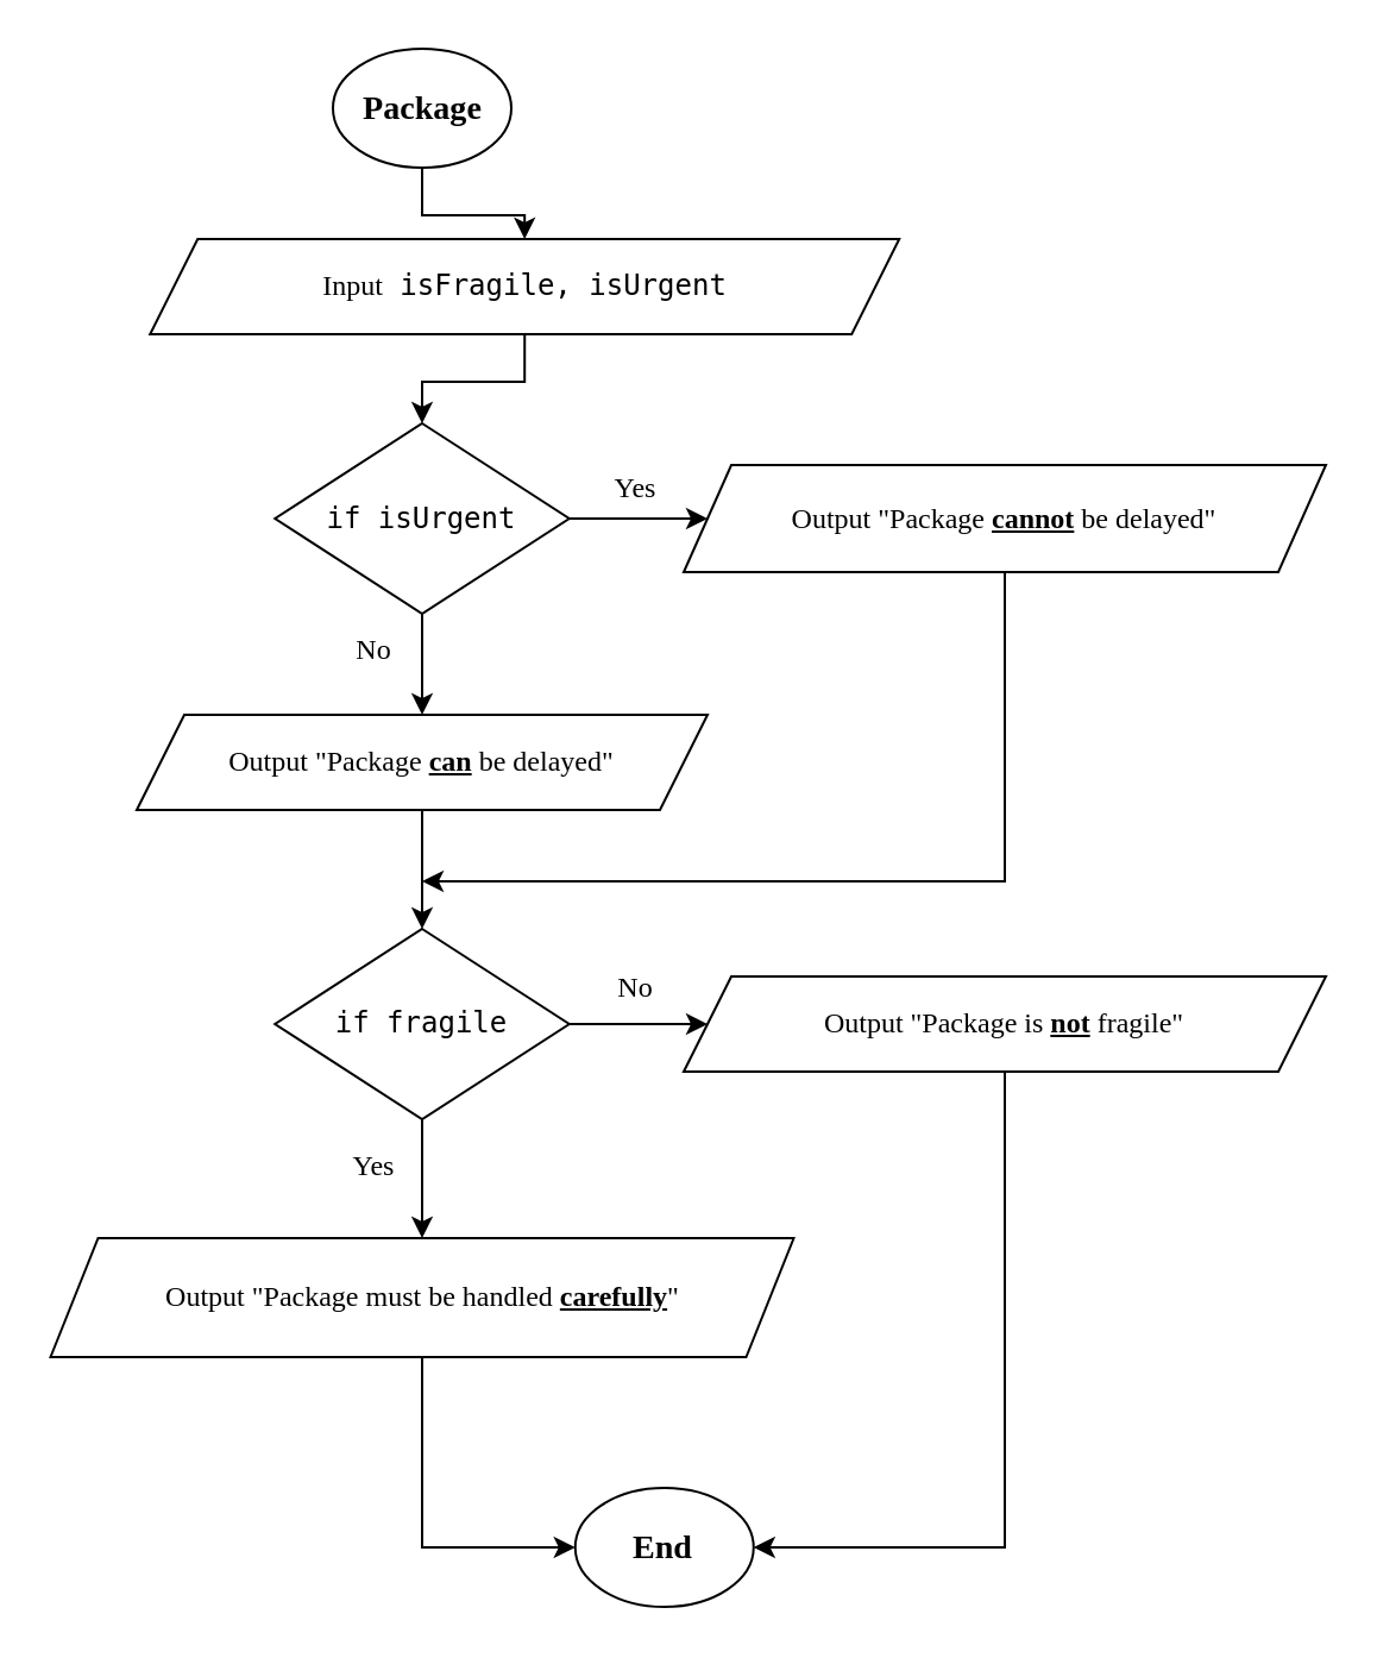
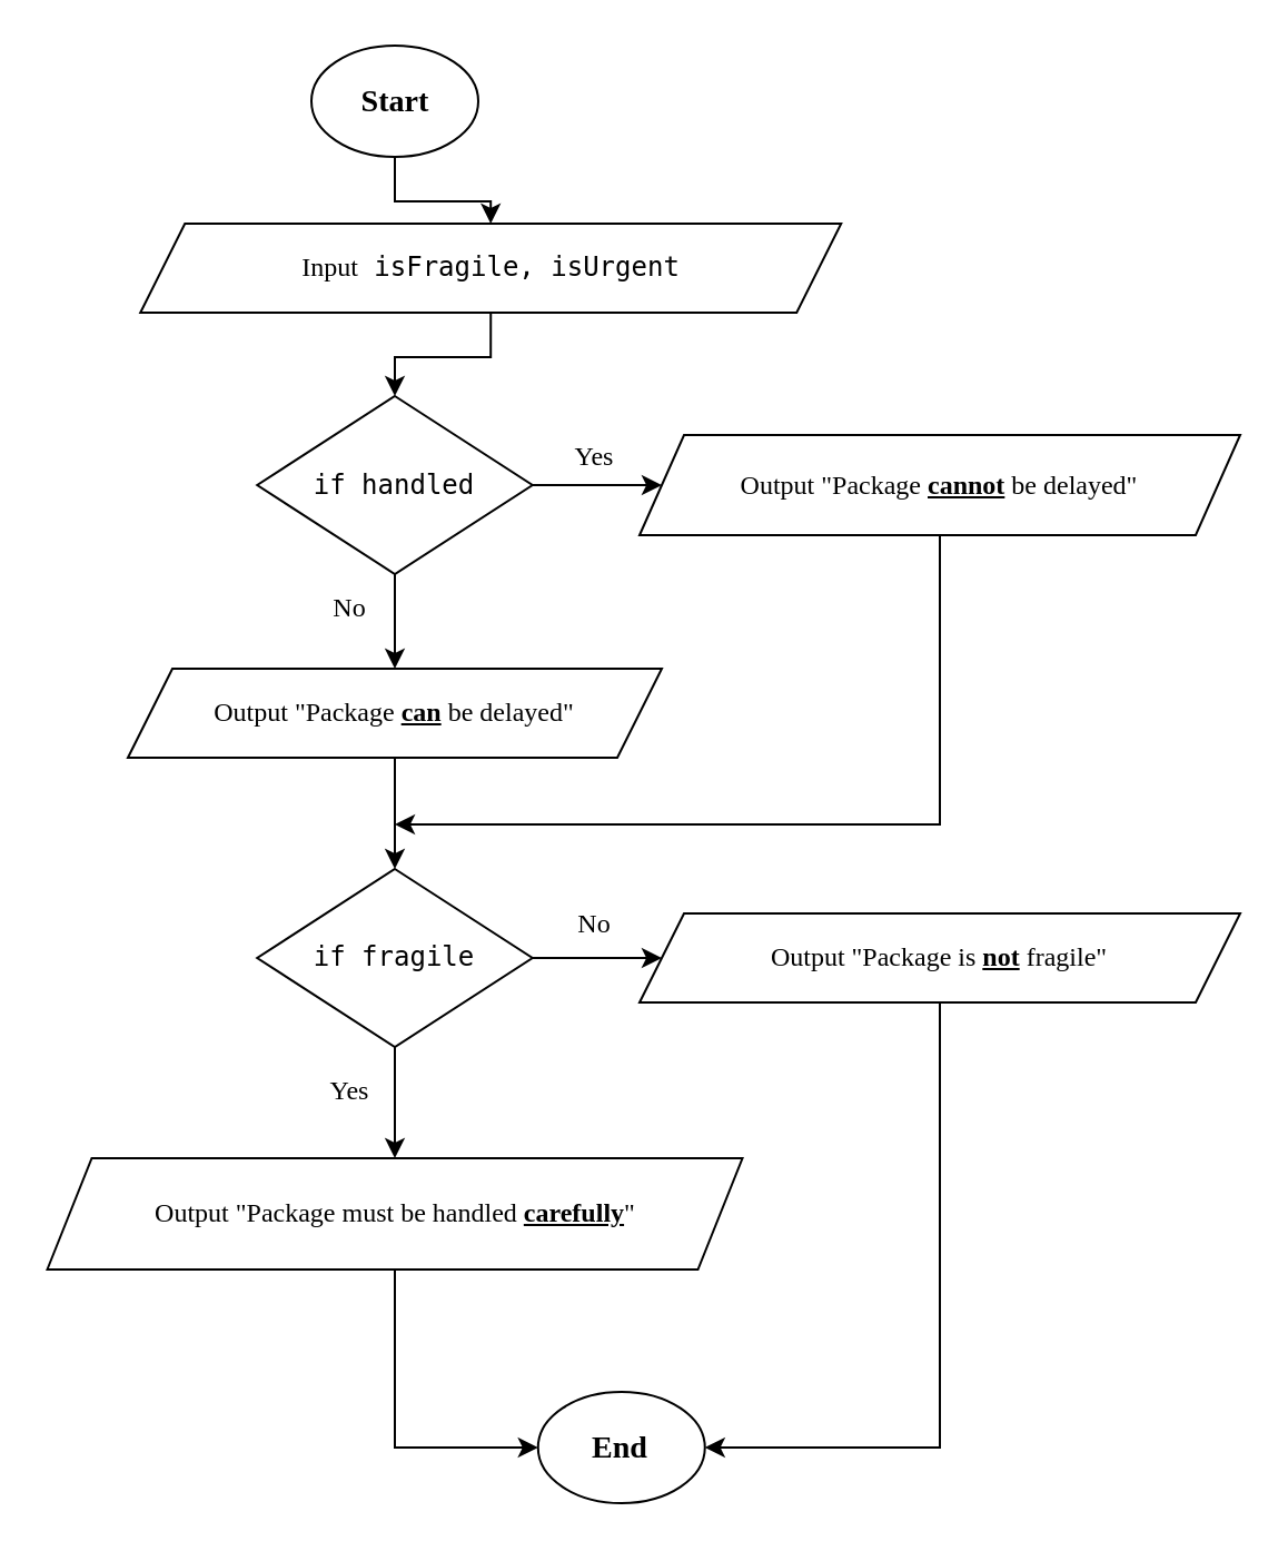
- <mxCell id="3" value="&lt;h3&gt;&lt;font&gt;Package&lt;/font&gt;&lt;/h3&gt;" style="ellipse;whiteSpace=wrap;html=1;fontFamily=Verdana;" vertex="1" parent="1"><mxGeometry x="139.5" y="20" width="75" height="50" as="geometry" /></mxCell>
+ <mxCell id="3" value="&lt;h3&gt;&lt;font&gt;Start&lt;/font&gt;&lt;/h3&gt;" style="ellipse;whiteSpace=wrap;html=1;fontFamily=Verdana;" vertex="1" parent="1"><mxGeometry x="139.5" y="20" width="75" height="50" as="geometry" /></mxCell>
- <mxCell id="8" value="&lt;pre&gt;if isUrgent&lt;/pre&gt;" style="rhombus;whiteSpace=wrap;html=1;fontFamily=Verdana;" vertex="1" parent="1"><mxGeometry x="115.13" y="177.5" width="123.75" height="80" as="geometry" /></mxCell>
+ <mxCell id="8" value="&lt;pre&gt;if handled&lt;/pre&gt;" style="rhombus;whiteSpace=wrap;html=1;fontFamily=Verdana;" vertex="1" parent="1"><mxGeometry x="115.13" y="177.5" width="123.75" height="80" as="geometry" /></mxCell>
